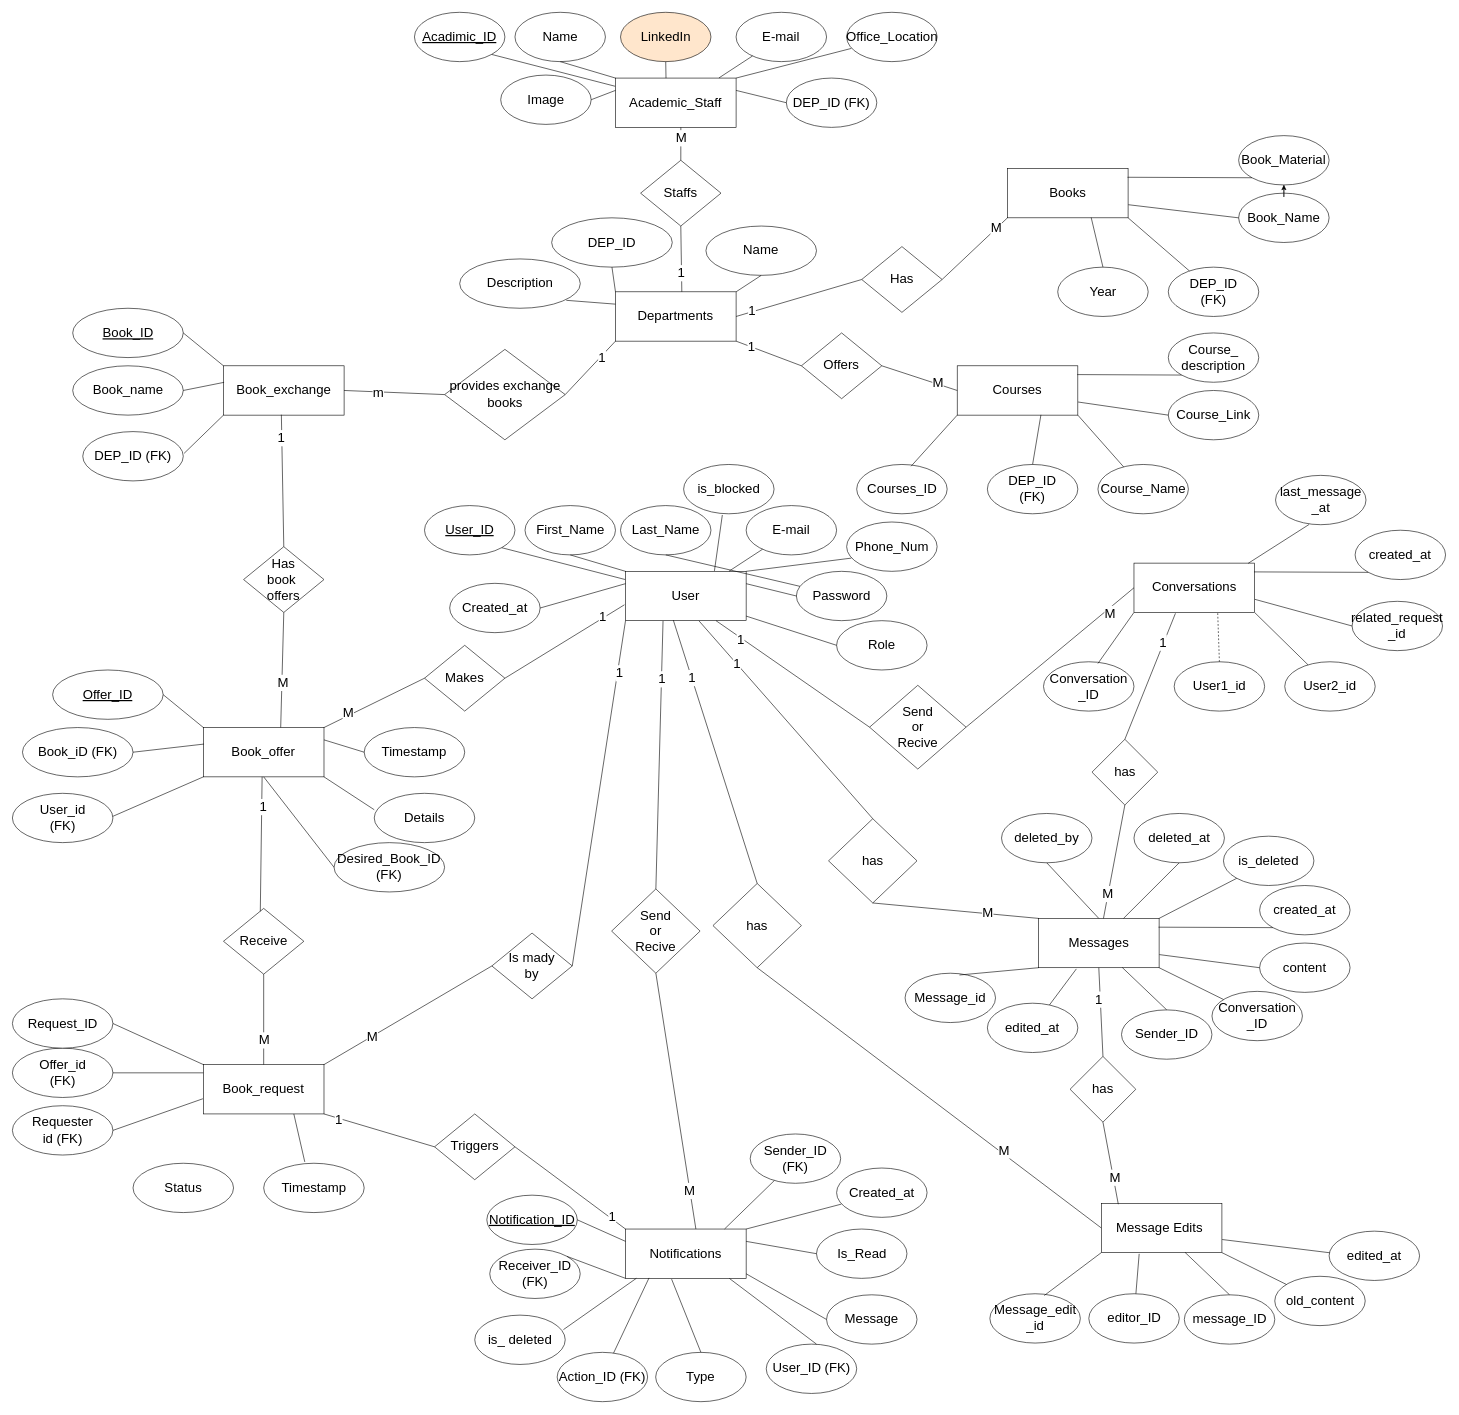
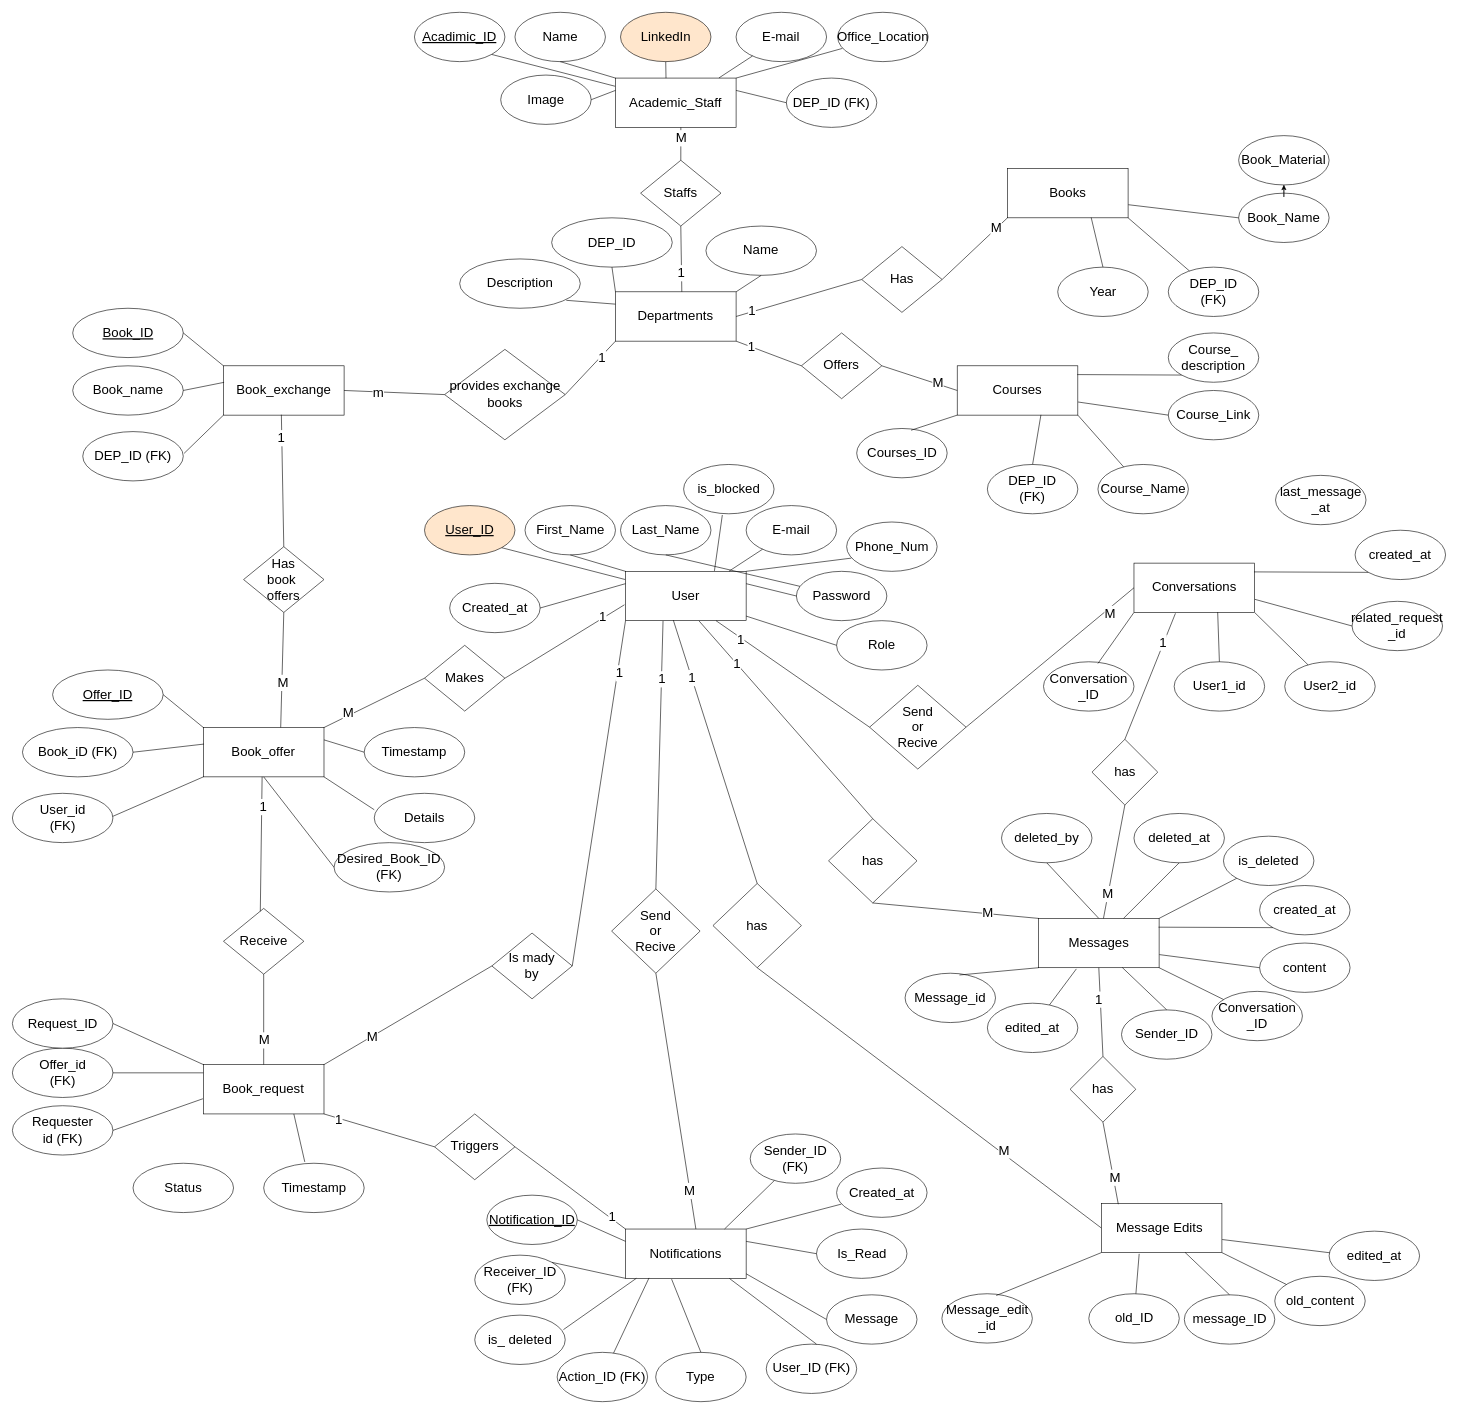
- <mxCell id="160" value="Office_Location" style="ellipse;whiteSpace=wrap;html=1;fontSize=22;" parent="1" vertex="1"><mxGeometry x="1410.811" y="20" width="150.811" height="82.235" as="geometry" /></mxCell>
+ <mxCell id="160" value="Office_Location" style="ellipse;whiteSpace=wrap;html=1;fontSize=22;" parent="1" vertex="1"><mxGeometry x="1395.811" y="20" width="150.811" height="82.235" as="geometry" /></mxCell>
- <mxCell id="149" value="" style="endArrow=none;html=1;rounded=0;exitX=0.995;exitY=0.178;exitDx=0;exitDy=0;exitPerimeter=0;entryX=0;entryY=1;entryDx=0;entryDy=0;fontSize=22;" parent="1" source="140" target="142" edge="1"><mxGeometry width="50" height="50" relative="1" as="geometry"><mxPoint x="2014.054" y="335.235" as="sourcePoint" /><mxPoint x="2097.838" y="266.706" as="targetPoint" /></mxGeometry></mxCell>
- <mxCell id="125" value="Courses_ID" style="ellipse;whiteSpace=wrap;html=1;fontSize=22;" parent="1" vertex="1"><mxGeometry x="1427.568" y="773.824" width="150.811" height="82.235" as="geometry" /></mxCell>
+ <mxCell id="125" value="Courses_ID" style="ellipse;whiteSpace=wrap;html=1;fontSize=22;" parent="1" vertex="1"><mxGeometry x="1427.568" y="713.824" width="150.811" height="82.235" as="geometry" /></mxCell>
- <mxCell id="21" value="&lt;u&gt;User_ID&lt;/u&gt;" style="ellipse;whiteSpace=wrap;html=1;fontSize=22;" parent="1" vertex="1"><mxGeometry x="707.027" y="842.353" width="150.811" height="82.235" as="geometry" /></mxCell>
+ <mxCell id="21" value="&lt;u&gt;User_ID&lt;/u&gt;" style="ellipse;whiteSpace=wrap;html=1;fontSize=22;fillColor=#ffe6cc;" parent="1" vertex="1"><mxGeometry x="707.027" y="842.353" width="150.811" height="82.235" as="geometry" /></mxCell>
- <mxCell id="215" value="" style="endArrow=none;html=1;rounded=0;exitX=0.947;exitY=0.004;exitDx=0;exitDy=0;exitPerimeter=0;entryX=0.371;entryY=0.995;entryDx=0;entryDy=0;fontSize=22;entryPerimeter=0;" edge="1" parent="1" source="106" target="214"><mxGeometry width="50" height="50" relative="1" as="geometry"><mxPoint x="2100" y="963" as="sourcePoint" /><mxPoint x="2290" y="964" as="targetPoint" /></mxGeometry></mxCell>
- <mxCell id="114" value="" style="endArrow=none;html=1;rounded=0;exitX=0.5;exitY=0;exitDx=0;exitDy=0;entryX=0.694;entryY=0.994;entryDx=0;entryDy=0;entryPerimeter=0;fontSize=22;dashed=1;" parent="1" source="107" target="106" edge="1"><mxGeometry width="50" height="50" relative="1" as="geometry"><mxPoint x="1940.081" y="1047.936" as="sourcePoint" /><mxPoint x="2023.865" y="979.407" as="targetPoint" /></mxGeometry></mxCell>
+ <mxCell id="114" value="" style="endArrow=none;html=1;rounded=0;exitX=0.5;exitY=0;exitDx=0;exitDy=0;entryX=0.694;entryY=0.994;entryDx=0;entryDy=0;entryPerimeter=0;fontSize=22;" parent="1" source="107" target="106" edge="1"><mxGeometry width="50" height="50" relative="1" as="geometry"><mxPoint x="1940.081" y="1047.936" as="sourcePoint" /><mxPoint x="2023.865" y="979.407" as="targetPoint" /></mxGeometry></mxCell>
- <mxCell id="80" value="Receiver_ID&lt;div&gt;(FK)&lt;/div&gt;" style="ellipse;whiteSpace=wrap;html=1;fontSize=22;" parent="1" vertex="1"><mxGeometry x="815.811" y="2082.004" width="150.811" height="82.235" as="geometry" /></mxCell>
+ <mxCell id="80" value="Receiver_ID&lt;div&gt;(FK)&lt;/div&gt;" style="ellipse;whiteSpace=wrap;html=1;fontSize=22;" parent="1" vertex="1"><mxGeometry x="790.811" y="2092.004" width="150.811" height="82.235" as="geometry" /></mxCell>
- <mxCell id="200" value="Message_edit&lt;div&gt;_id&lt;/div&gt;" style="ellipse;whiteSpace=wrap;html=1;fontSize=22;" vertex="1" parent="1"><mxGeometry x="1649.59" y="2156.35" width="150.811" height="82.235" as="geometry" /></mxCell>
+ <mxCell id="200" value="Message_edit&lt;div&gt;_id&lt;/div&gt;" style="ellipse;whiteSpace=wrap;html=1;fontSize=22;" vertex="1" parent="1"><mxGeometry x="1569.59" y="2156.35" width="150.811" height="82.235" as="geometry" /></mxCell>
- <mxCell id="208" value="editor_ID" style="ellipse;whiteSpace=wrap;html=1;fontSize=22;" vertex="1" parent="1"><mxGeometry x="1814.54" y="2156.35" width="150.811" height="82.235" as="geometry" /></mxCell>
+ <mxCell id="208" value="old_ID" style="ellipse;whiteSpace=wrap;html=1;fontSize=22;" vertex="1" parent="1"><mxGeometry x="1814.54" y="2156.35" width="150.811" height="82.235" as="geometry" /></mxCell>
